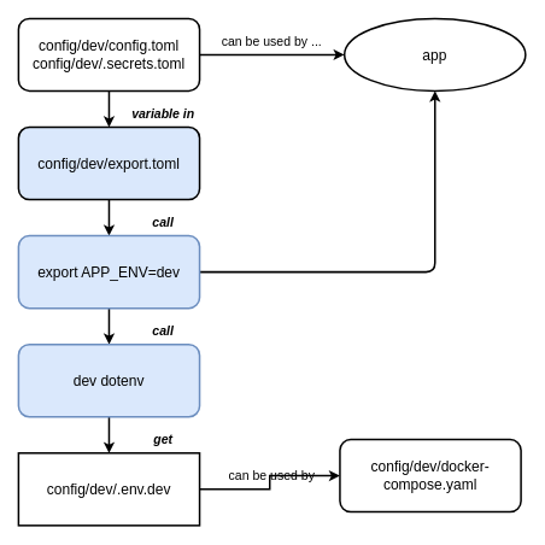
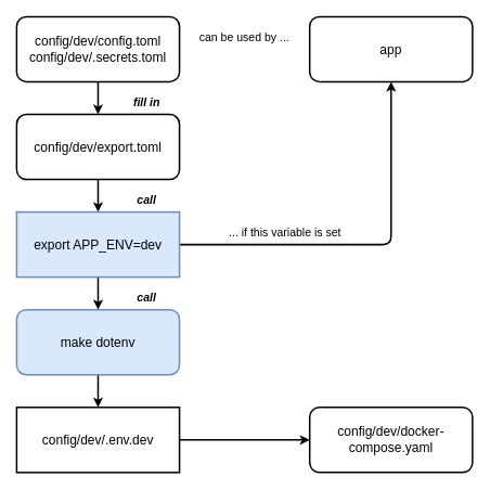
- <mxCell id="12" style="edgeStyle=orthogonalEdgeStyle;rounded=0;orthogonalLoop=1;jettySize=auto;html=1;exitX=1;exitY=0.5;exitDx=0;exitDy=0;entryX=0;entryY=0.5;entryDx=0;entryDy=0;strokeWidth=2;" edge="1" parent="1" source="13" target="16"><mxGeometry relative="1" as="geometry" /></mxCell>
- <mxCell id="16" value="&lt;div&gt;app&lt;/div&gt;" style="ellipse;whiteSpace=wrap;html=1;fontSize=16;strokeWidth=2;" vertex="1" parent="1"><mxGeometry x="380" y="20" width="200" height="80" as="geometry" /></mxCell>
+ <mxCell id="16" value="&lt;div&gt;app&lt;/div&gt;" style="rounded=1;whiteSpace=wrap;html=1;fontSize=16;strokeWidth=2;" vertex="1" parent="1"><mxGeometry x="380" y="20" width="200" height="80" as="geometry" /></mxCell>
- <mxCell id="18" value="&lt;b&gt;&lt;i&gt;variable in&lt;/i&gt;&lt;/b&gt;" style="text;html=1;align=center;verticalAlign=middle;whiteSpace=wrap;rounded=0;fontSize=14;" vertex="1" parent="1"><mxGeometry x="120" y="110" width="120" height="30" as="geometry" /></mxCell>
+ <mxCell id="18" value="&lt;b&gt;&lt;i&gt;fill in&lt;/i&gt;&lt;/b&gt;" style="text;html=1;align=center;verticalAlign=middle;whiteSpace=wrap;rounded=0;fontSize=14;" vertex="1" parent="1"><mxGeometry x="120" y="110" width="120" height="30" as="geometry" /></mxCell>
- <mxCell id="3" value="&lt;div style=&quot;&quot;&gt;config/dev/export.toml&lt;/div&gt;" style="rounded=1;whiteSpace=wrap;html=1;fontSize=16;strokeWidth=2;fillColor=#dae8fc;" vertex="1" parent="1"><mxGeometry x="20" y="140" width="200" height="80" as="geometry" /></mxCell>
+ <mxCell id="3" value="&lt;div style=&quot;&quot;&gt;config/dev/export.toml&lt;/div&gt;" style="rounded=1;whiteSpace=wrap;html=1;fontSize=16;strokeWidth=2;" vertex="1" parent="1"><mxGeometry x="20" y="140" width="200" height="80" as="geometry" /></mxCell>
+ <mxCell id="22" value="... if this variable is set" style="text;html=1;align=center;verticalAlign=middle;whiteSpace=wrap;rounded=0;fontSize=14;" vertex="1" parent="1"><mxGeometry x="280" y="270" width="140" height="30" as="geometry" /></mxCell>
- <mxCell id="6" value="export APP_ENV=dev" style="rounded=1;whiteSpace=wrap;html=1;fontSize=16;strokeWidth=2;fillColor=#dae8fc;strokeColor=#6c8ebf;" vertex="1" parent="1"><mxGeometry x="20" y="260" width="200" height="80" as="geometry" /></mxCell>
+ <mxCell id="6" value="export APP_ENV=dev" style="whiteSpace=wrap;html=1;fontSize=16;strokeWidth=2;fillColor=#dae8fc;strokeColor=#6c8ebf;rounded=0;" vertex="1" parent="1"><mxGeometry x="20" y="260" width="200" height="80" as="geometry" /></mxCell>
- <mxCell id="8" value="dev dotenv" style="rounded=1;whiteSpace=wrap;html=1;fontSize=16;strokeWidth=2;fillColor=#dae8fc;strokeColor=#6c8ebf;" vertex="1" parent="1"><mxGeometry x="20" y="380" width="200" height="80" as="geometry" /></mxCell>
+ <mxCell id="8" value="make dotenv" style="rounded=1;whiteSpace=wrap;html=1;fontSize=16;strokeWidth=2;fillColor=#dae8fc;strokeColor=#6c8ebf;" vertex="1" parent="1"><mxGeometry x="20" y="380" width="200" height="80" as="geometry" /></mxCell>
- <mxCell id="21" value="&lt;b&gt;&lt;i&gt;get&lt;/i&gt;&lt;/b&gt;" style="text;html=1;align=center;verticalAlign=middle;whiteSpace=wrap;rounded=0;fontSize=14;" vertex="1" parent="1"><mxGeometry x="120" y="470" width="120" height="30" as="geometry" /></mxCell>
- <mxCell id="15" value="can be used by" style="text;html=1;align=center;verticalAlign=middle;whiteSpace=wrap;rounded=0;fontSize=14;" vertex="1" parent="1"><mxGeometry x="240" y="510" width="120" height="30" as="geometry" /></mxCell>
- <mxCell id="14" value="&lt;div&gt;config/dev/docker-compose.yaml&lt;/div&gt;" style="rounded=1;whiteSpace=wrap;html=1;fontSize=16;strokeWidth=2;" vertex="1" parent="1"><mxGeometry x="375" y="485" width="200" height="80" as="geometry" /></mxCell>
+ <mxCell id="14" value="&lt;div&gt;config/dev/docker-compose.yaml&lt;/div&gt;" style="rounded=1;whiteSpace=wrap;html=1;fontSize=16;strokeWidth=2;" vertex="1" parent="1"><mxGeometry x="380" y="500" width="200" height="80" as="geometry" /></mxCell>
